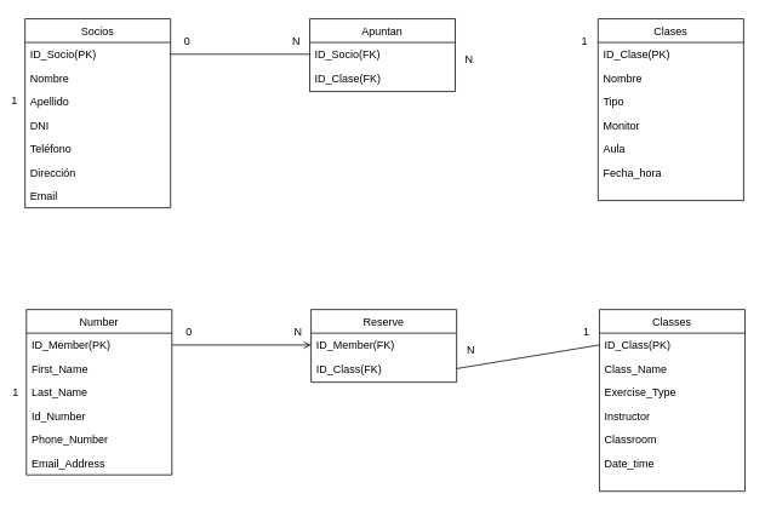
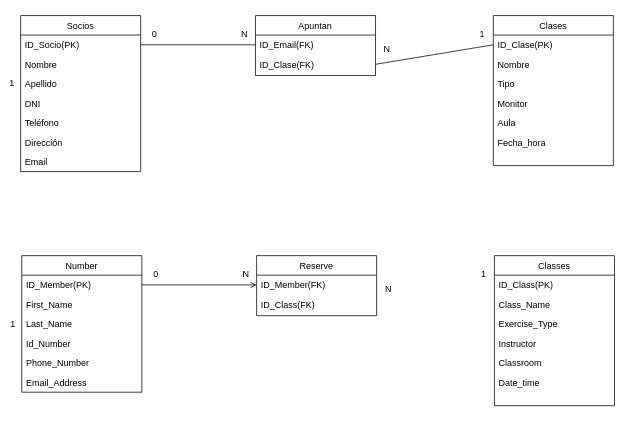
- <mxCell id="19" value="ID_Socio(FK)" style="text;align=left;verticalAlign=top;spacingLeft=4;spacingRight=4;overflow=hidden;rotatable=0;points=[[0,0.5],[1,0.5]];portConstraint=eastwest;" vertex="1" parent="18"><mxGeometry y="26" width="160" height="26" as="geometry" /></mxCell>
+ <mxCell id="19" value="ID_Email(FK)" style="text;align=left;verticalAlign=top;spacingLeft=4;spacingRight=4;overflow=hidden;rotatable=0;points=[[0,0.5],[1,0.5]];portConstraint=eastwest;" vertex="1" parent="18"><mxGeometry y="26" width="160" height="26" as="geometry" /></mxCell>
+ <mxCell id="22" value="" style="endArrow=none;html=1;rounded=0;exitX=1;exitY=0.5;exitDx=0;exitDy=0;entryX=0;entryY=0.5;entryDx=0;entryDy=0;" edge="1" parent="1" source="20" target="3"><mxGeometry width="50" height="50" relative="1" as="geometry"><mxPoint x="410" y="220" as="sourcePoint" /><mxPoint x="460" y="170" as="targetPoint" /></mxGeometry></mxCell>
- <mxCell id="46" value="" style="endArrow=none;html=1;rounded=0;exitX=1;exitY=0.5;exitDx=0;exitDy=0;entryX=0;entryY=0.5;entryDx=0;entryDy=0;" edge="1" parent="1" source="44" target="28"><mxGeometry width="50" height="50" relative="1" as="geometry"><mxPoint x="411.5" y="540" as="sourcePoint" /><mxPoint x="461.5" y="490" as="targetPoint" /></mxGeometry></mxCell>
